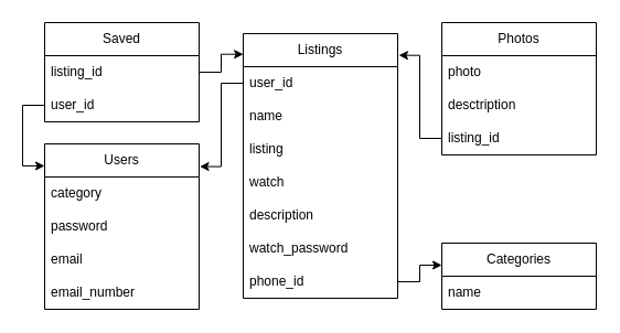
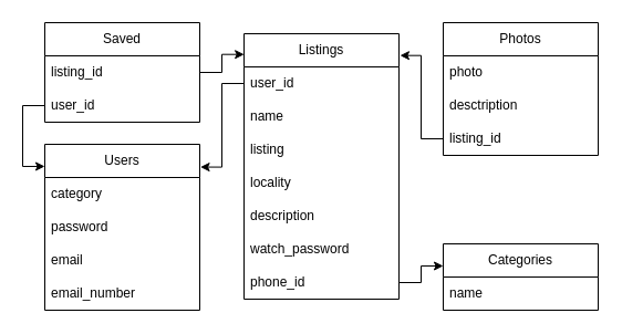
- <mxCell id="8" value="watch" style="text;html=1;strokeColor=none;fillColor=none;align=left;verticalAlign=middle;whiteSpace=wrap;rounded=0;spacingLeft=4;spacingRight=4;" parent="4" vertex="1"><mxGeometry y="120" width="140" height="30" as="geometry" /></mxCell>
+ <mxCell id="8" value="locality" style="text;html=1;strokeColor=none;fillColor=none;align=left;verticalAlign=middle;whiteSpace=wrap;rounded=0;spacingLeft=4;spacingRight=4;" parent="4" vertex="1"><mxGeometry y="120" width="140" height="30" as="geometry" /></mxCell>
